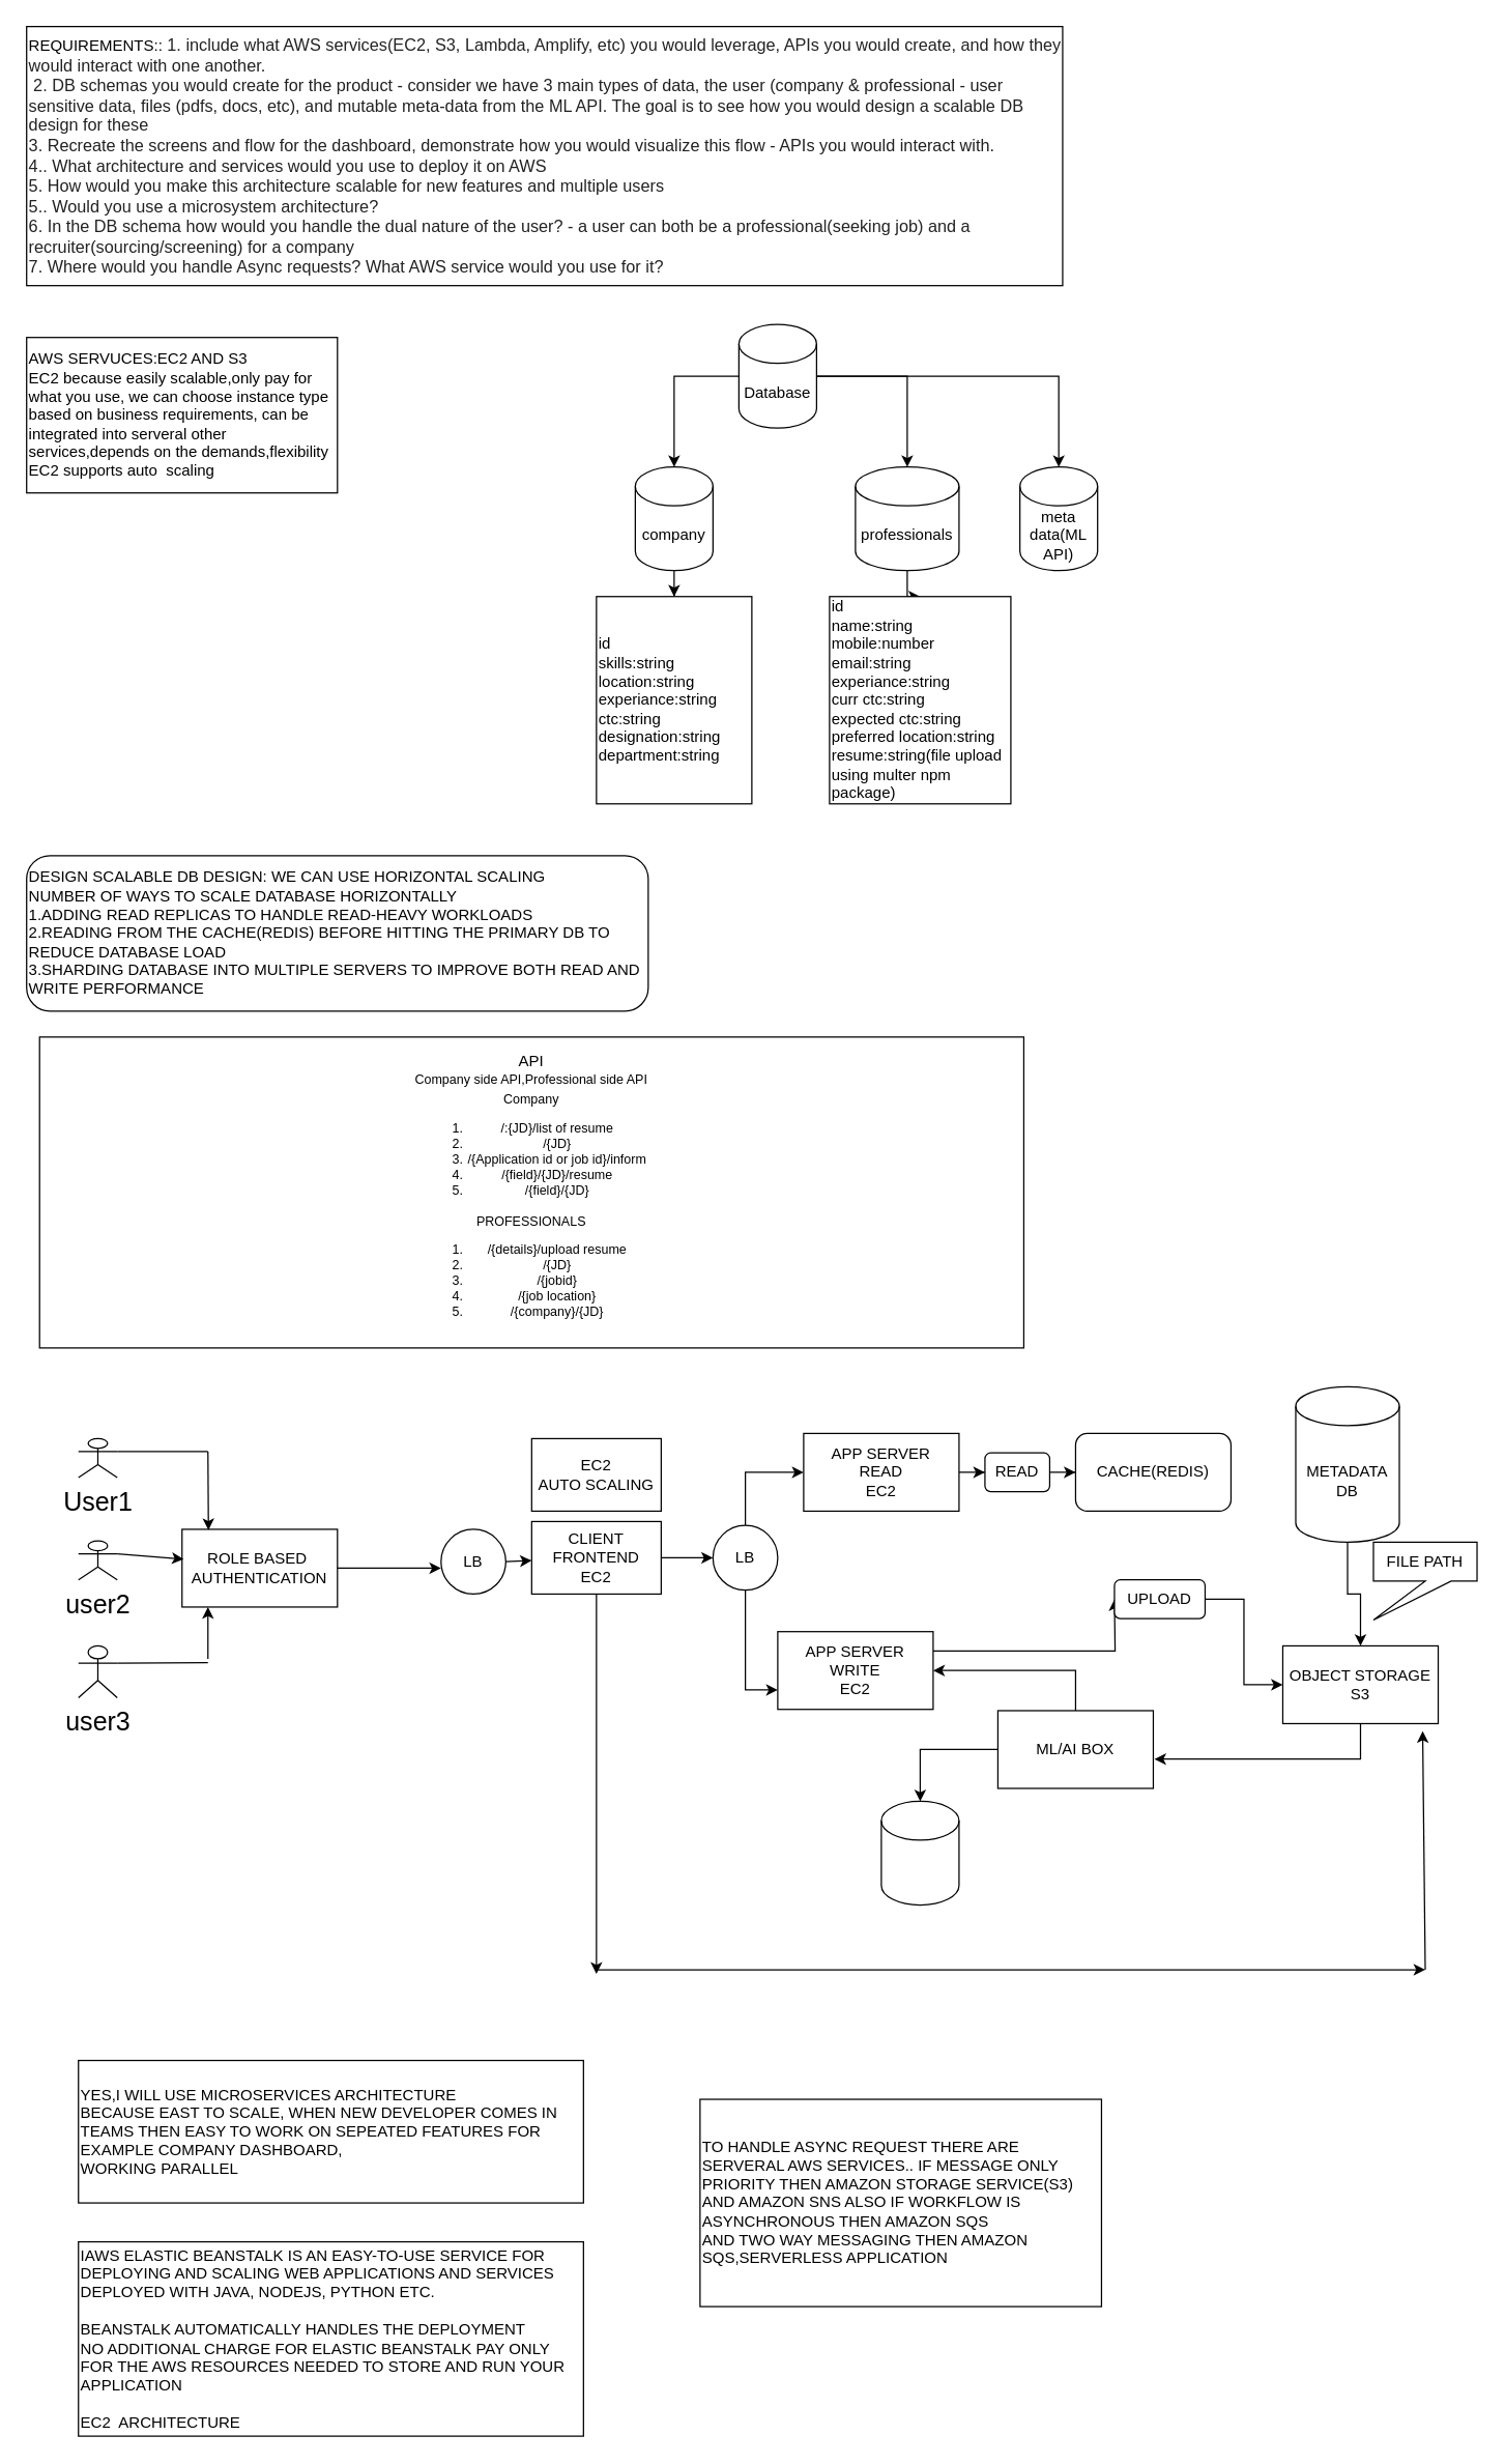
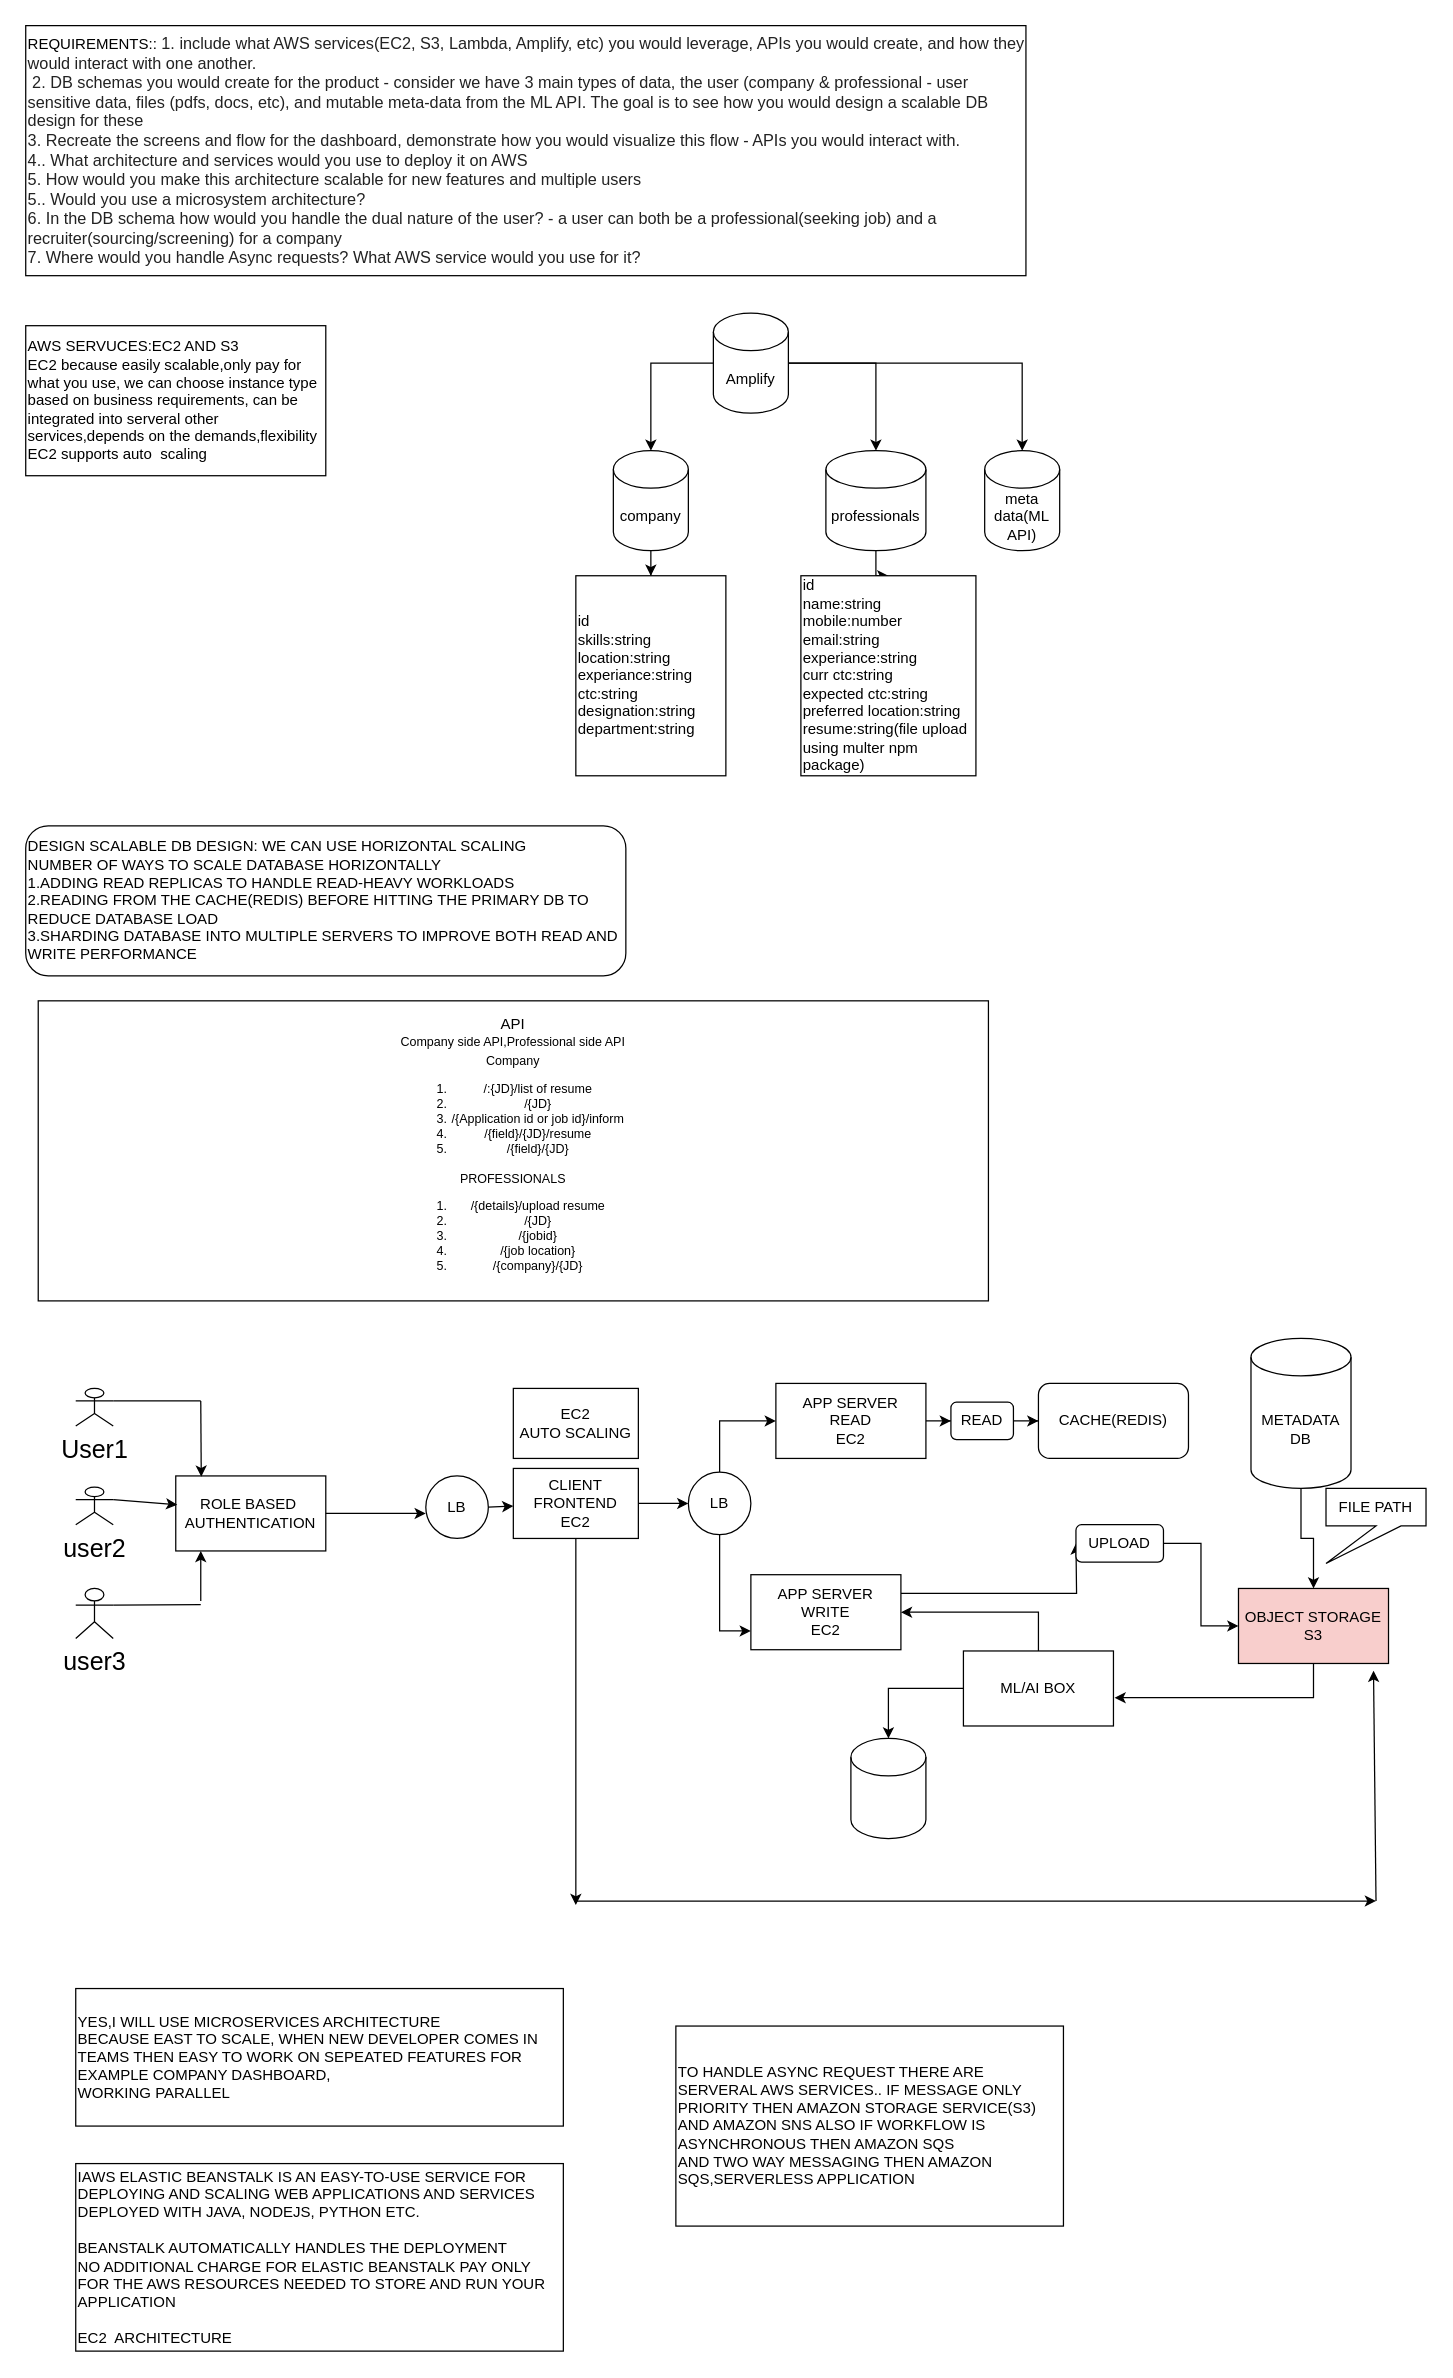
- <mxCell id="7" value="Database" style="shape=cylinder3;whiteSpace=wrap;html=1;boundedLbl=1;backgroundOutline=1;size=15;" vertex="1" parent="1"><mxGeometry x="570" y="250" width="60" height="80" as="geometry" /></mxCell>
+ <mxCell id="7" value="Amplify" style="shape=cylinder3;whiteSpace=wrap;html=1;boundedLbl=1;backgroundOutline=1;size=15;" vertex="1" parent="1"><mxGeometry x="570" y="250" width="60" height="80" as="geometry" /></mxCell>
- <mxCell id="48" value="OBJECT STORAGE&lt;br&gt;S3" style="rounded=0;whiteSpace=wrap;html=1;fontSize=12;" vertex="1" parent="1"><mxGeometry x="990" y="1270" width="120" height="60" as="geometry" /></mxCell>
+ <mxCell id="48" value="OBJECT STORAGE&lt;br&gt;S3" style="rounded=0;whiteSpace=wrap;html=1;fontSize=12;fillColor=#f8cecc;" vertex="1" parent="1"><mxGeometry x="990" y="1270" width="120" height="60" as="geometry" /></mxCell>
